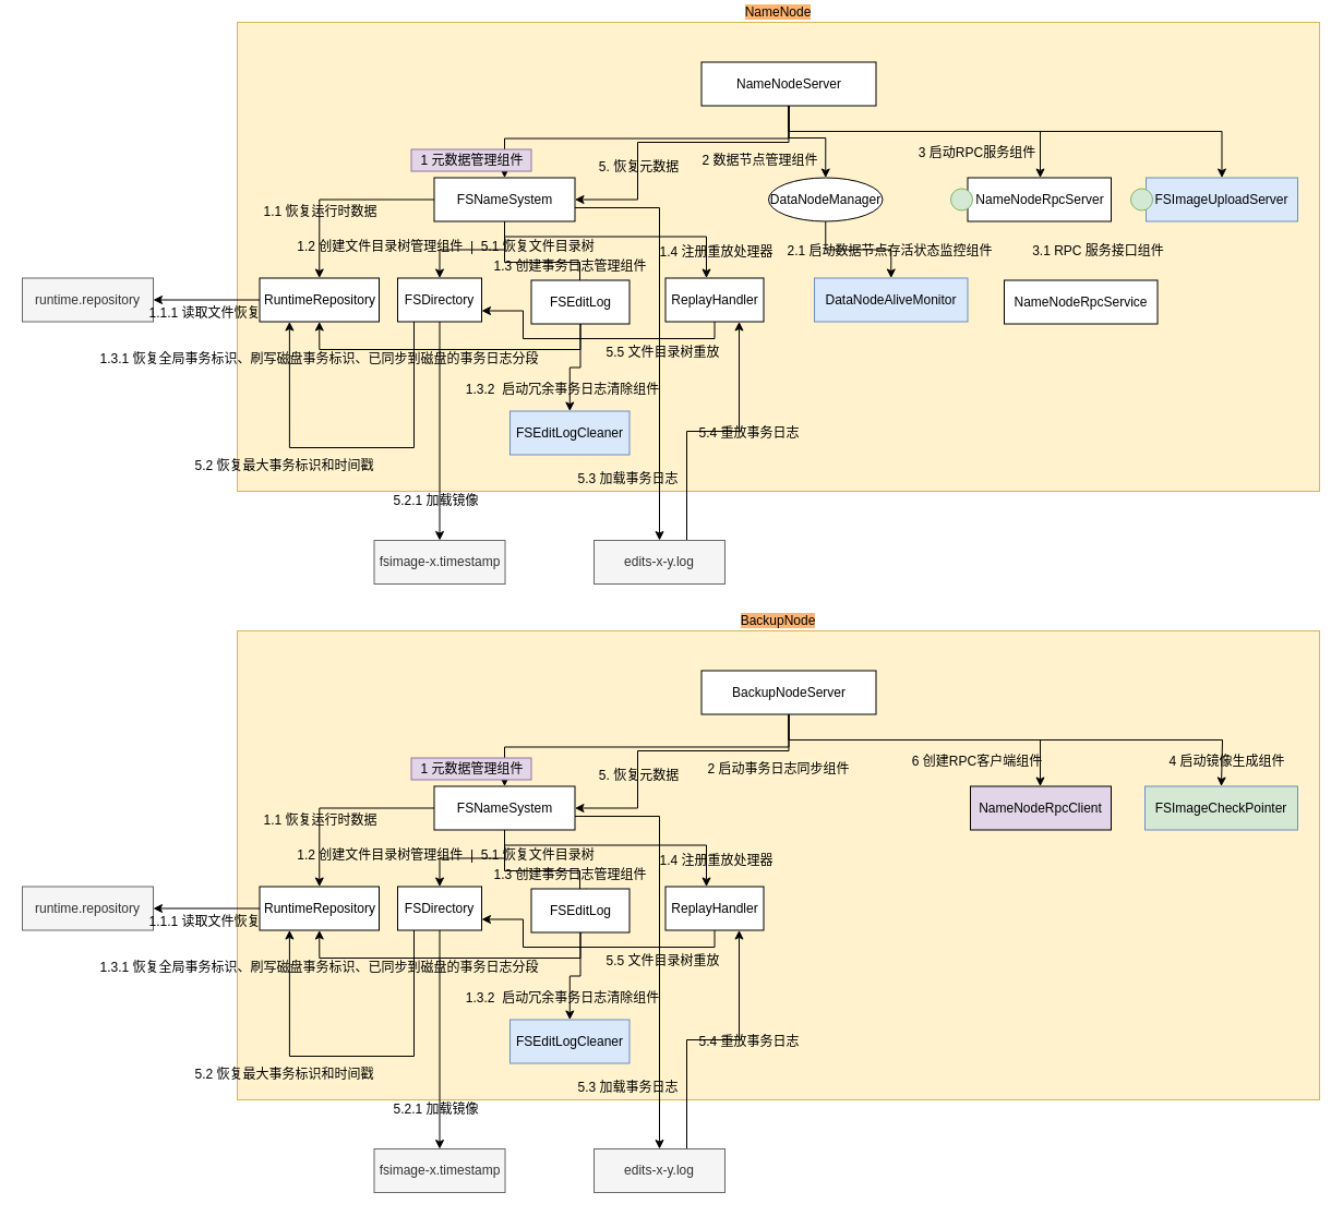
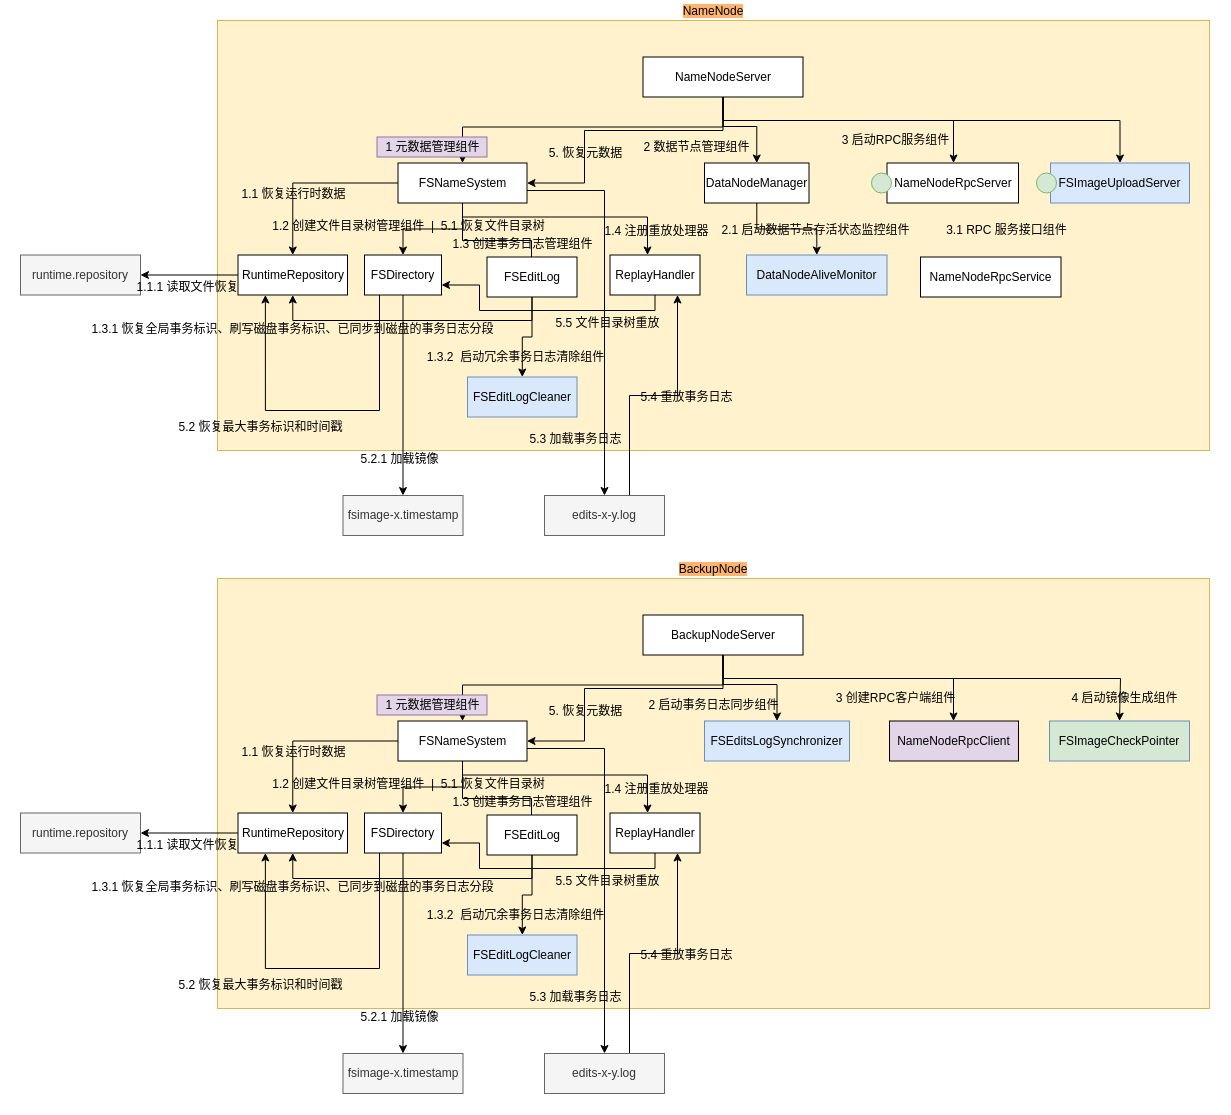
- <mxCell id="19" value="&lt;div style=&quot;text-align: left&quot;&gt;DataNodeManager&lt;br&gt;&lt;/div&gt;" style="ellipse;whiteSpace=wrap;html=1;labelPosition=center;verticalLabelPosition=middle;align=center;verticalAlign=middle;" vertex="1" parent="1"><mxGeometry x="704" y="162.5" width="104.5" height="40" as="geometry" /></mxCell>
+ <mxCell id="19" value="&lt;div style=&quot;text-align: left&quot;&gt;DataNodeManager&lt;br&gt;&lt;/div&gt;" style="rounded=0;whiteSpace=wrap;html=1;labelPosition=center;verticalLabelPosition=middle;align=center;verticalAlign=middle;" vertex="1" parent="1"><mxGeometry x="704" y="162.5" width="104.5" height="40" as="geometry" /></mxCell>
+ <mxCell id="65" style="edgeStyle=orthogonalEdgeStyle;rounded=0;orthogonalLoop=1;jettySize=auto;html=1;entryX=0.5;entryY=0;entryDx=0;entryDy=0;" edge="1" parent="1" source="69" target="70"><mxGeometry relative="1" as="geometry"><Array as="points"><mxPoint x="722" y="684" /><mxPoint x="777" y="684" /></Array></mxGeometry></mxCell>
- <mxCell id="74" value="6 创建RPC客户端组件" style="text;html=1;align=center;verticalAlign=middle;resizable=0;points=[];autosize=1;strokeColor=none;fillColor=none;" vertex="1" parent="1"><mxGeometry x="830" y="688" width="130" height="20" as="geometry" /></mxCell>
+ <mxCell id="74" value="3 创建RPC客户端组件" style="text;html=1;align=center;verticalAlign=middle;resizable=0;points=[];autosize=1;strokeColor=none;fillColor=none;" vertex="1" parent="1"><mxGeometry x="830" y="688" width="130" height="20" as="geometry" /></mxCell>
+ <mxCell id="70" value="&lt;div style=&quot;text-align: left&quot;&gt;FSEditsLogSynchronizer&lt;br&gt;&lt;/div&gt;" style="rounded=0;whiteSpace=wrap;html=1;labelPosition=center;verticalLabelPosition=middle;align=center;verticalAlign=middle;fillColor=#dae8fc;strokeColor=#6c8ebf;" vertex="1" parent="1"><mxGeometry x="704" y="720.5" width="145" height="40" as="geometry" /></mxCell>
